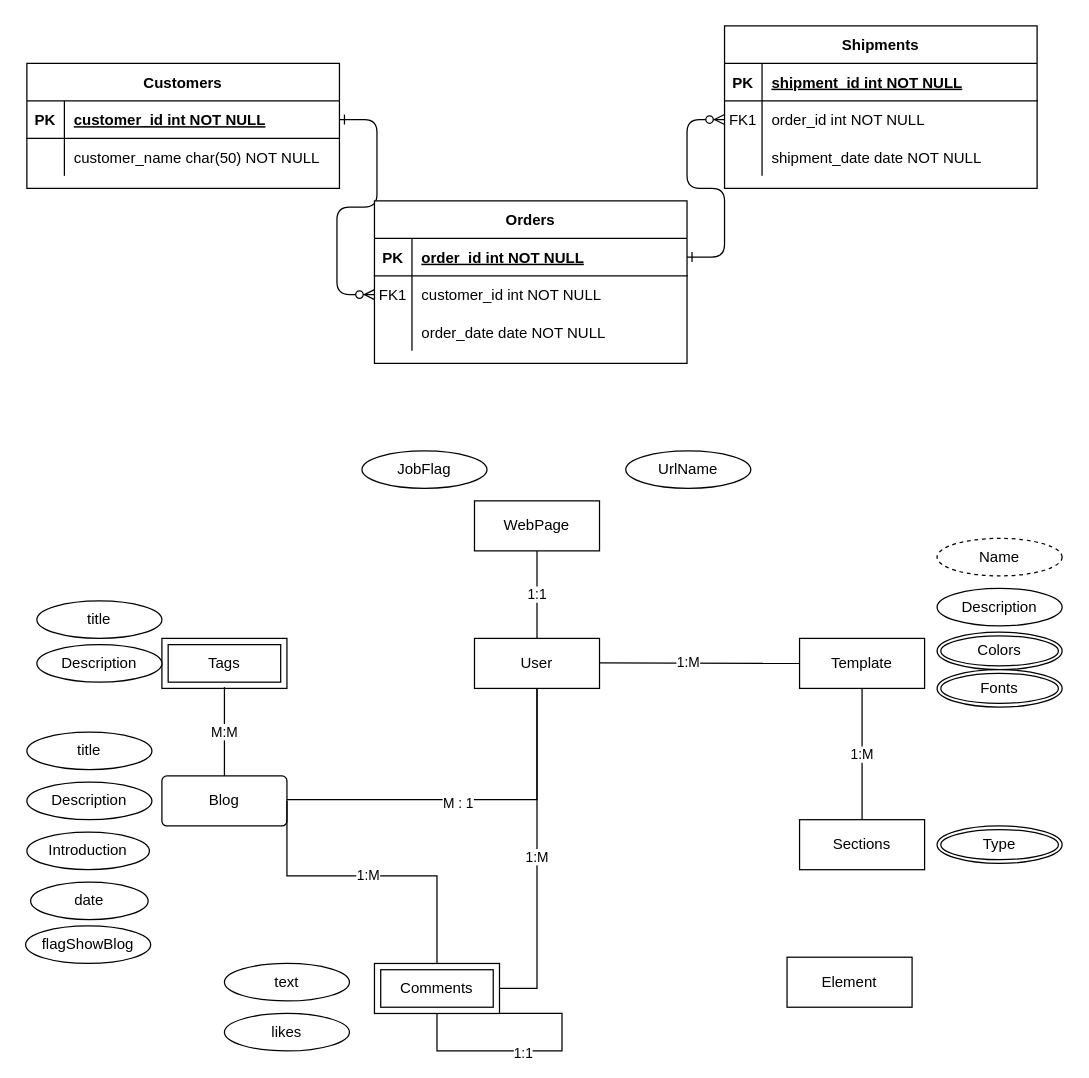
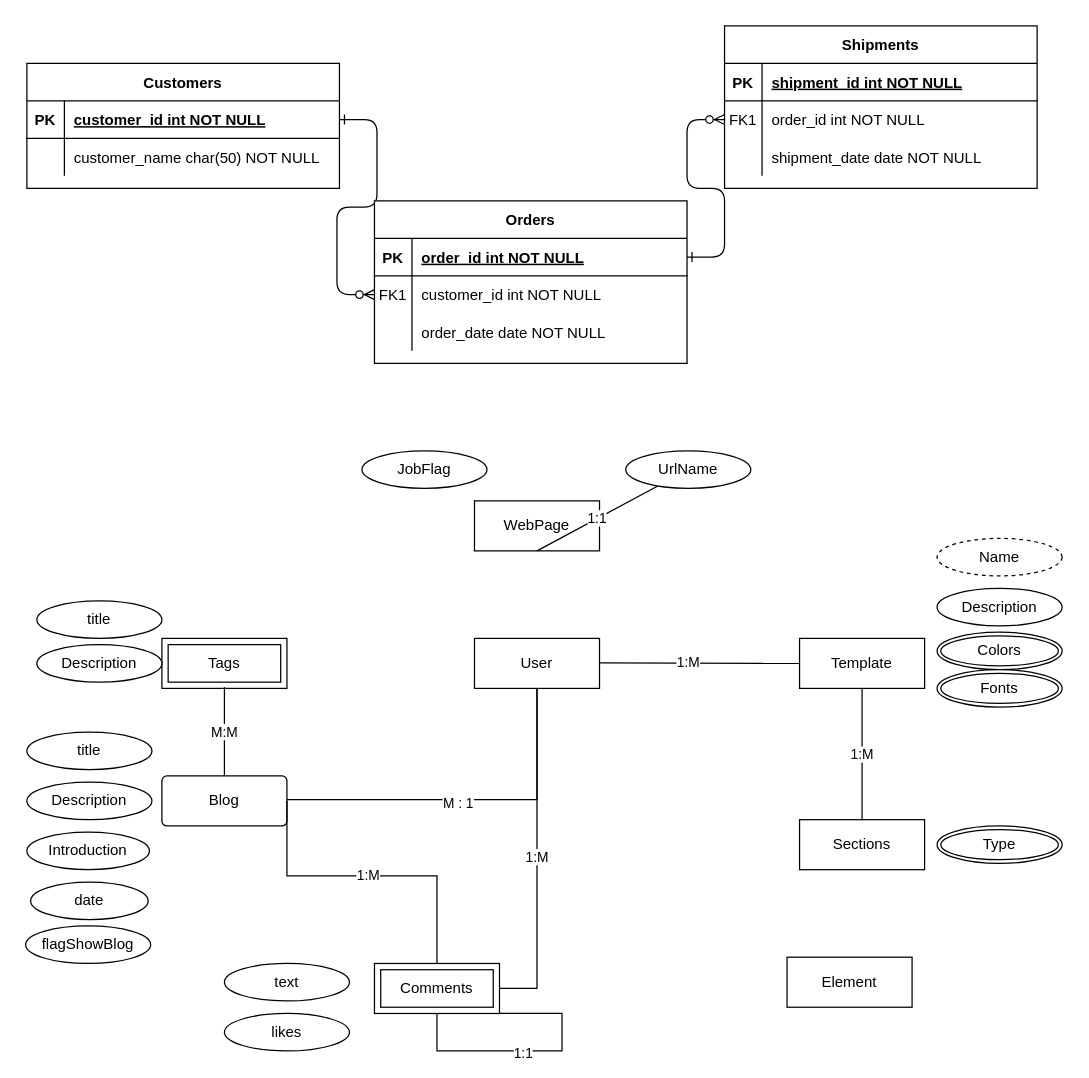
- <mxCell id="62" value="1:1" style="endArrow=none;html=1;rounded=0;exitX=0.5;exitY=1;exitDx=0;exitDy=0;entryX=0.5;entryY=0;entryDx=0;entryDy=0;" edge="1" parent="1" source="61" target="35"><mxGeometry relative="1" as="geometry"><mxPoint x="359" y="510" as="sourcePoint" /><mxPoint x="519" y="510" as="targetPoint" /></mxGeometry></mxCell>
+ <mxCell id="62" value="1:1" style="endArrow=none;html=1;rounded=0;exitX=0.5;exitY=1;exitDx=0;exitDy=0;" edge="1" parent="1" source="61" target="63"><mxGeometry relative="1" as="geometry"><mxPoint x="359" y="510" as="sourcePoint" /><mxPoint x="519" y="510" as="targetPoint" /></mxGeometry></mxCell>
